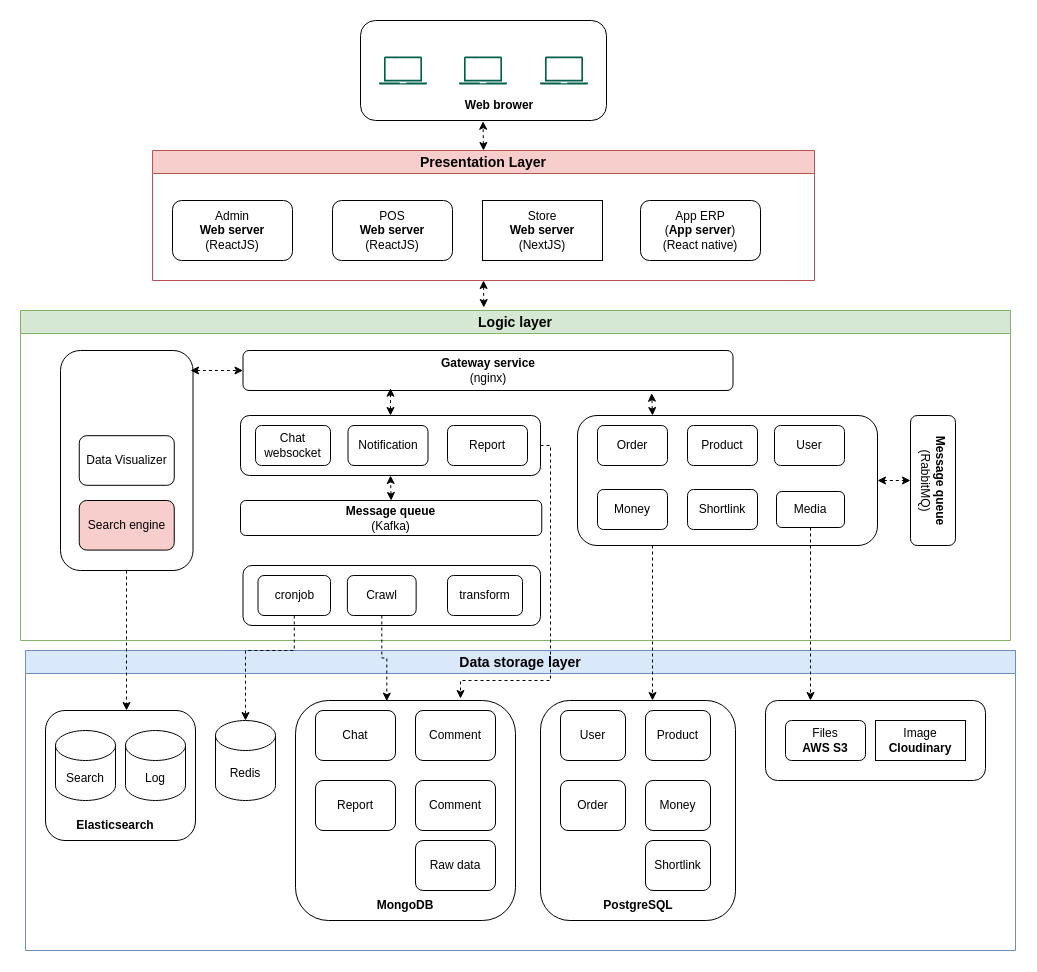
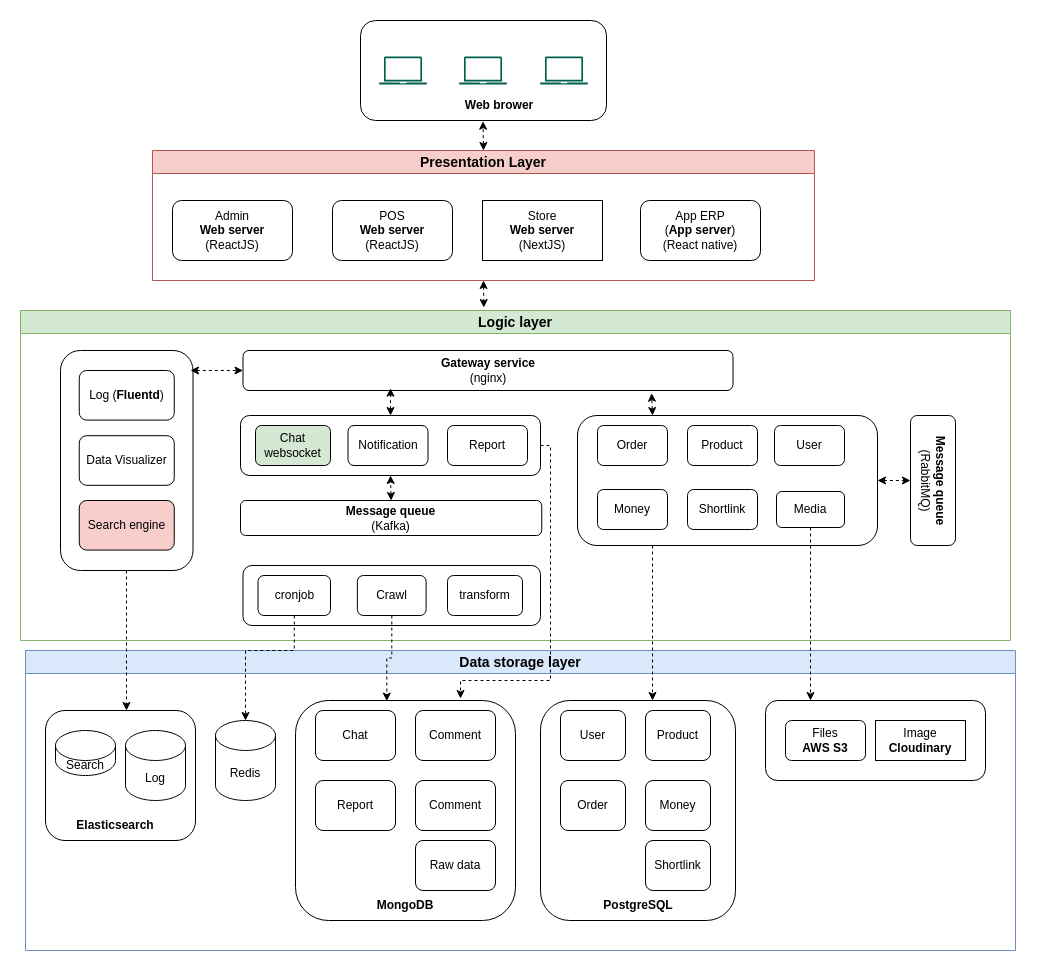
+ <mxCell id="28" value="Log (&lt;b&gt;Fluentd&lt;/b&gt;)" style="rounded=1;whiteSpace=wrap;html=1;" parent="26" vertex="1"><mxGeometry x="18.75" y="20.0" width="95" height="49.6" as="geometry" /></mxCell>
- <mxCell id="11" value="Chat&lt;br&gt;websocket" style="rounded=1;whiteSpace=wrap;html=1;" parent="7" vertex="1"><mxGeometry x="235" y="115" width="75" height="40" as="geometry" /></mxCell>
+ <mxCell id="11" value="Chat&lt;br&gt;websocket" style="rounded=1;whiteSpace=wrap;html=1;fillColor=#d5e8d4;" parent="7" vertex="1"><mxGeometry x="235" y="115" width="75" height="40" as="geometry" /></mxCell>
- <mxCell id="14" value="Crawl" style="rounded=1;whiteSpace=wrap;html=1;" parent="7" vertex="1"><mxGeometry x="326.88" y="265" width="68.75" height="40" as="geometry" /></mxCell>
+ <mxCell id="14" value="Crawl" style="rounded=1;whiteSpace=wrap;html=1;" parent="7" vertex="1"><mxGeometry x="336.88" y="265" width="68.75" height="40" as="geometry" /></mxCell>
- <mxCell id="49" value="Search" style="shape=cylinder3;whiteSpace=wrap;html=1;boundedLbl=1;backgroundOutline=1;size=15;" parent="35" vertex="1"><mxGeometry x="30" y="80" width="60" height="70" as="geometry" /></mxCell>
+ <mxCell id="49" value="Search" style="shape=cylinder3;whiteSpace=wrap;html=1;boundedLbl=1;backgroundOutline=1;size=15;" parent="35" vertex="1"><mxGeometry x="30" y="80" width="60" height="45" as="geometry" /></mxCell>
